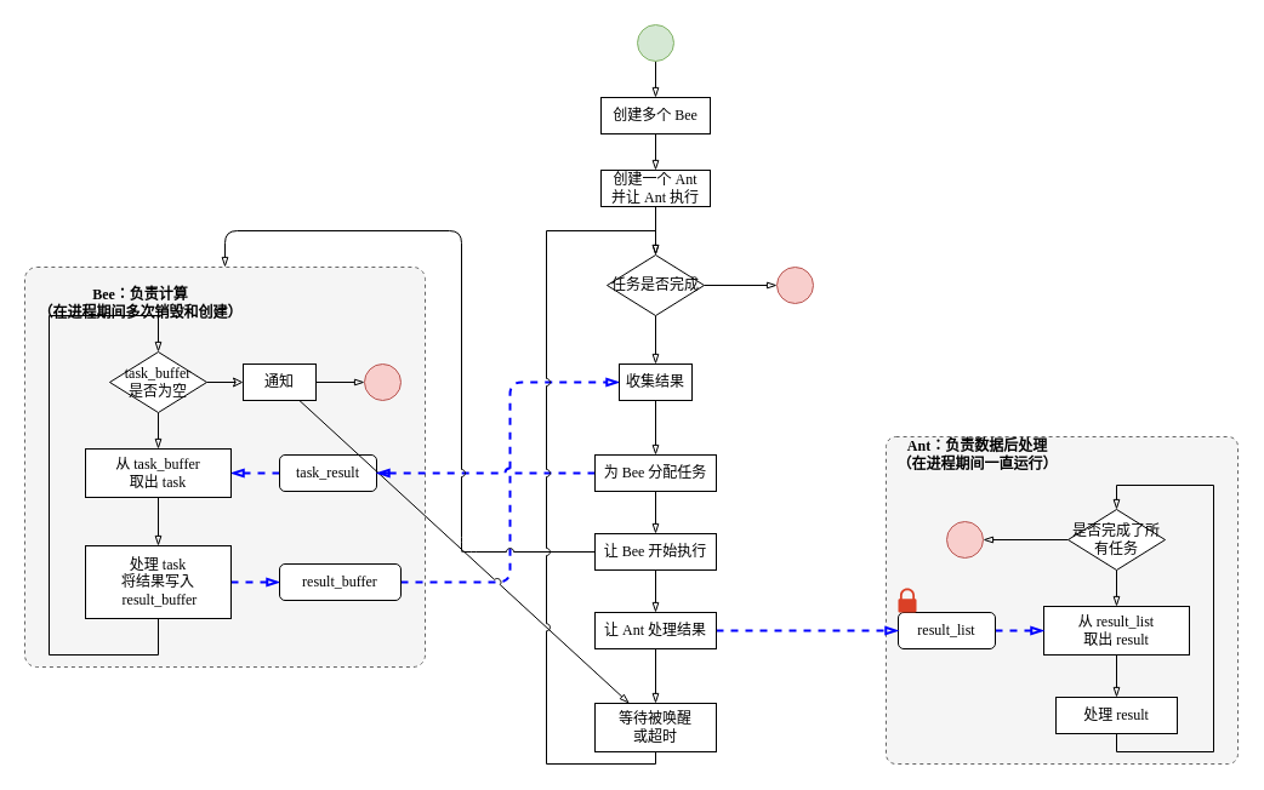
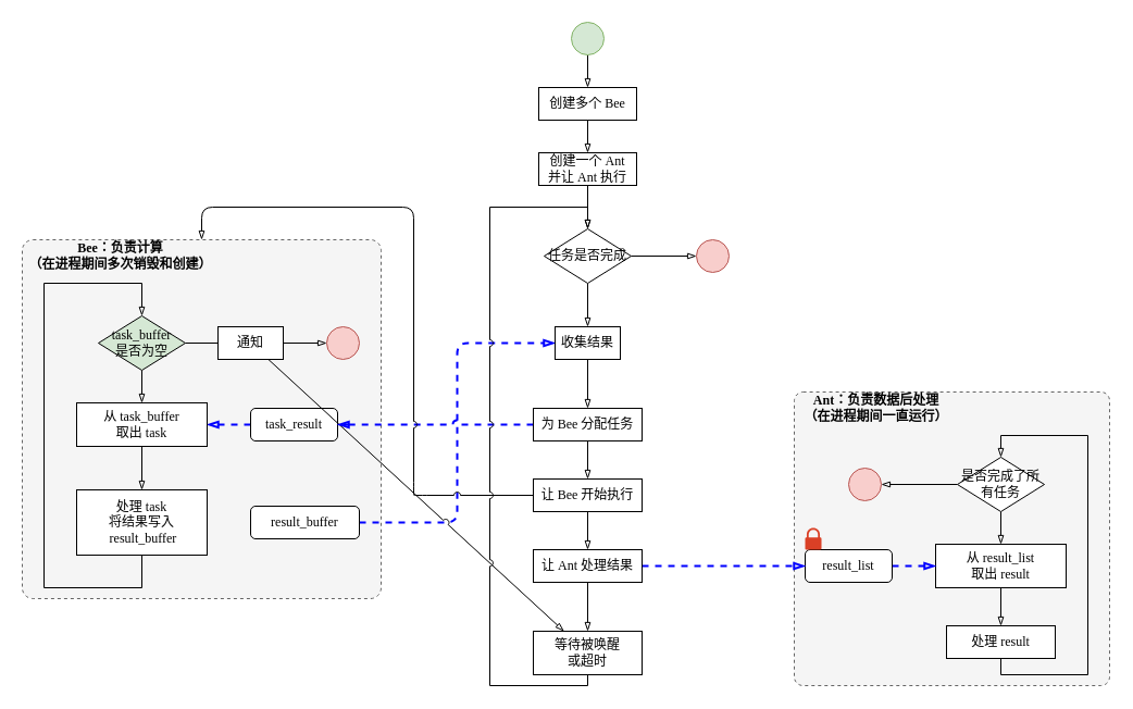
- <mxCell id="7" value="&lt;b&gt;Bee：负责计算&lt;br&gt;（在进程期间多次销毁和创建）&lt;/b&gt;" style="text;html=1;align=center;verticalAlign=middle;resizable=0;points=[];autosize=1;strokeColor=none;fontFamily=Consolas;" vertex="1" parent="1"><mxGeometry x="25" y="235" width="180" height="30" as="geometry" /></mxCell>
+ <mxCell id="7" value="&lt;b&gt;Bee：负责计算&lt;br&gt;（在进程期间多次销毁和创建）&lt;/b&gt;" style="text;html=1;align=center;verticalAlign=middle;resizable=0;points=[];autosize=1;strokeColor=none;fontFamily=Consolas;" vertex="1" parent="1"><mxGeometry x="20" y="220" width="180" height="30" as="geometry" /></mxCell>
- <mxCell id="6" value="task_buffer&lt;br&gt;是否为空" style="rhombus;whiteSpace=wrap;html=1;fontFamily=Consolas;" vertex="1" parent="1"><mxGeometry x="90" y="290" width="80" height="50" as="geometry" /></mxCell>
+ <mxCell id="6" value="task_buffer&lt;br&gt;是否为空" style="rhombus;whiteSpace=wrap;html=1;fontFamily=Consolas;fillColor=#d5e8d4;" vertex="1" parent="1"><mxGeometry x="90" y="290" width="80" height="50" as="geometry" /></mxCell>
- <mxCell id="32" value="" style="edgeStyle=orthogonalEdgeStyle;rounded=0;orthogonalLoop=1;jettySize=auto;html=1;fontFamily=Consolas;endArrow=classic;endFill=0;" edge="1" parent="1" source="6" target="31"><mxGeometry relative="1" as="geometry"><mxPoint x="170" y="315" as="sourcePoint" /><mxPoint x="300" y="315" as="targetPoint" /></mxGeometry></mxCell>
+ <mxCell id="32" value="" style="edgeStyle=orthogonalEdgeStyle;rounded=0;orthogonalLoop=1;jettySize=auto;html=1;fontFamily=Consolas;endArrow=none;endFill=0;" edge="1" parent="1" source="6" target="31"><mxGeometry relative="1" as="geometry"><mxPoint x="170" y="315" as="sourcePoint" /><mxPoint x="300" y="315" as="targetPoint" /></mxGeometry></mxCell>
- <mxCell id="13" style="edgeStyle=orthogonalEdgeStyle;rounded=0;orthogonalLoop=1;jettySize=auto;html=1;dashed=1;fontFamily=Consolas;endArrow=blockThin;endFill=0;strokeColor=#0000FF;strokeWidth=2;" edge="1" parent="1" source="15" target="17"><mxGeometry relative="1" as="geometry" /></mxCell>
